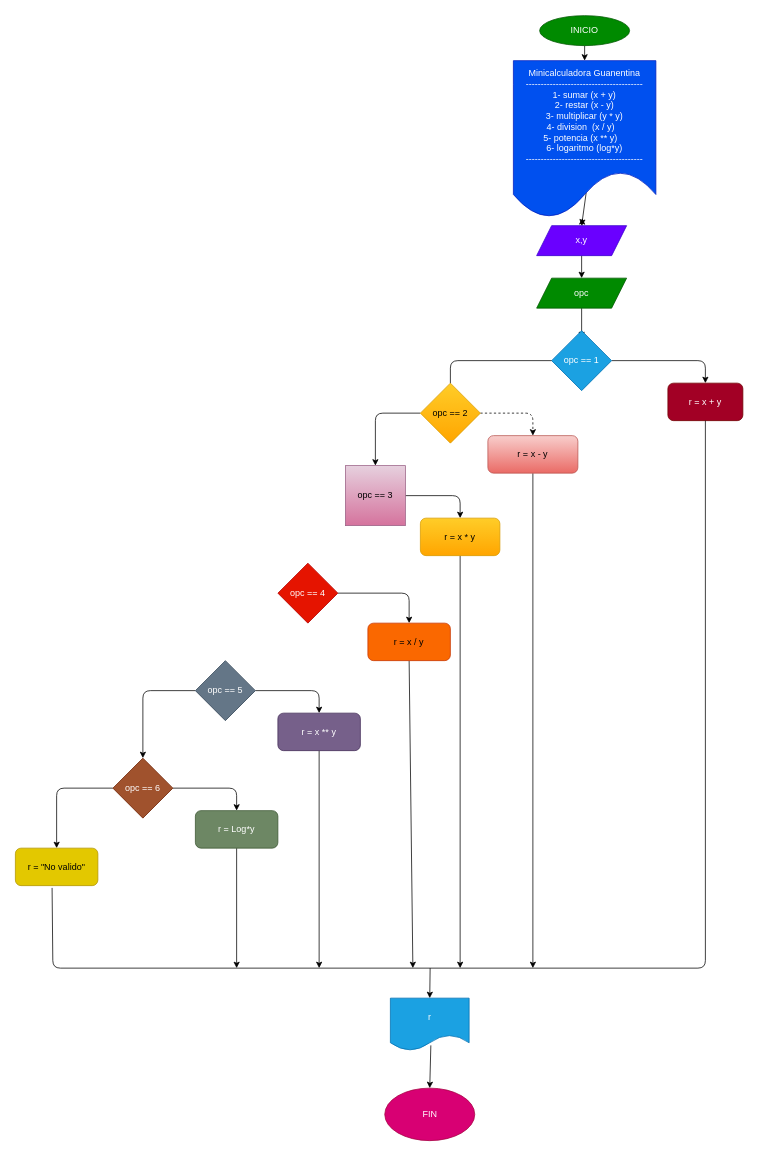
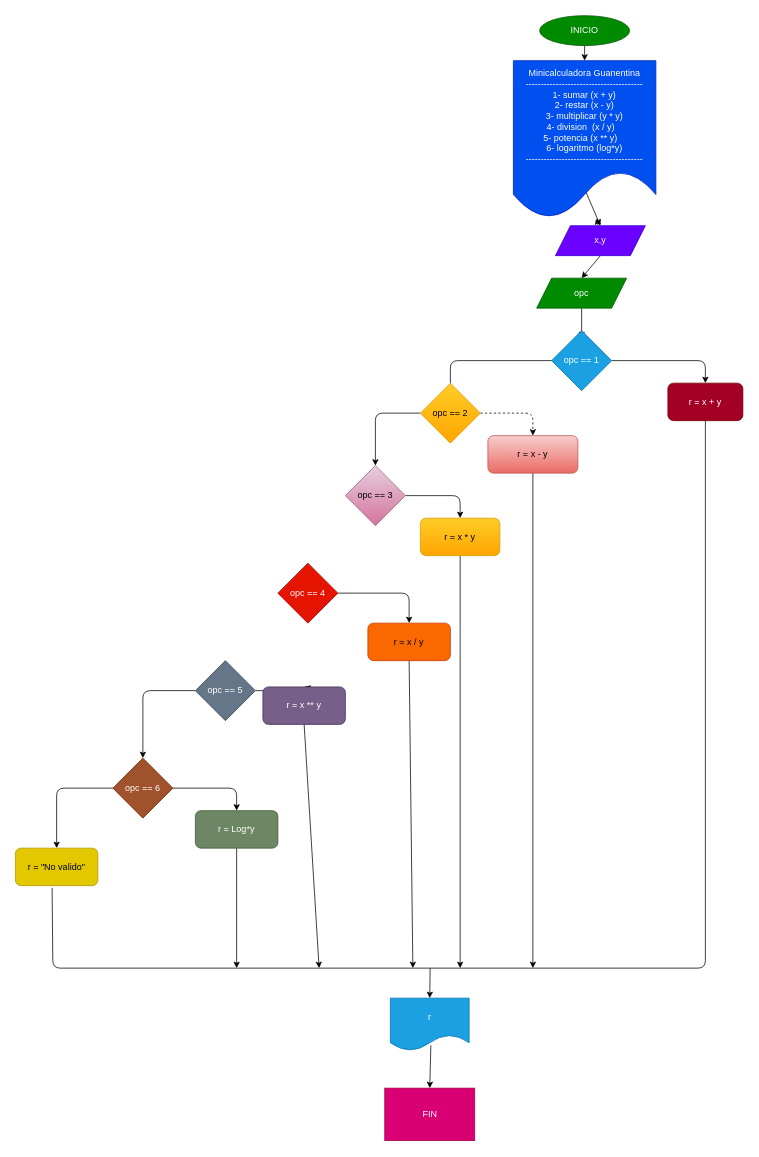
- <mxCell id="8" value="x,y" style="shape=parallelogram;perimeter=parallelogramPerimeter;whiteSpace=wrap;html=1;fixedSize=1;fillColor=#6a00ff;fontColor=#ffffff;strokeColor=#3700CC;" vertex="1" parent="1"><mxGeometry x="715" y="300" width="120" height="40" as="geometry" /></mxCell>
+ <mxCell id="8" value="x,y" style="shape=parallelogram;perimeter=parallelogramPerimeter;whiteSpace=wrap;html=1;fixedSize=1;fillColor=#6a00ff;fontColor=#ffffff;strokeColor=#3700CC;" vertex="1" parent="1"><mxGeometry x="740" y="300" width="120" height="40" as="geometry" /></mxCell>
- <mxCell id="21" value="opc == 3" style="whiteSpace=wrap;html=1;fillColor=#e6d0de;gradientColor=#d5739d;strokeColor=#996185;rounded=0;" vertex="1" parent="1"><mxGeometry x="460" y="620" width="80" height="80" as="geometry" /></mxCell>
+ <mxCell id="21" value="opc == 3" style="rhombus;whiteSpace=wrap;html=1;fillColor=#e6d0de;gradientColor=#d5739d;strokeColor=#996185;" vertex="1" parent="1"><mxGeometry x="460" y="620" width="80" height="80" as="geometry" /></mxCell>
- <mxCell id="32" value="r = x ** y" style="rounded=1;whiteSpace=wrap;html=1;fillColor=#76608a;fontColor=#ffffff;strokeColor=#432D57;" vertex="1" parent="1"><mxGeometry x="370" y="950" width="110" height="50" as="geometry" /></mxCell>
+ <mxCell id="32" value="r = x ** y" style="rounded=1;whiteSpace=wrap;html=1;fillColor=#76608a;fontColor=#ffffff;strokeColor=#432D57;" vertex="1" parent="1"><mxGeometry x="350" y="915" width="110" height="50" as="geometry" /></mxCell>
- <mxCell id="41" value="FIN" style="ellipse;whiteSpace=wrap;html=1;fillColor=#d80073;fontColor=#ffffff;strokeColor=#A50040;" vertex="1" parent="1"><mxGeometry x="512.5" y="1450" width="120" height="70" as="geometry" /></mxCell>
+ <mxCell id="41" value="FIN" style="whiteSpace=wrap;html=1;fillColor=#d80073;fontColor=#ffffff;strokeColor=#A50040;rounded=0;" vertex="1" parent="1"><mxGeometry x="512.5" y="1450" width="120" height="70" as="geometry" /></mxCell>
